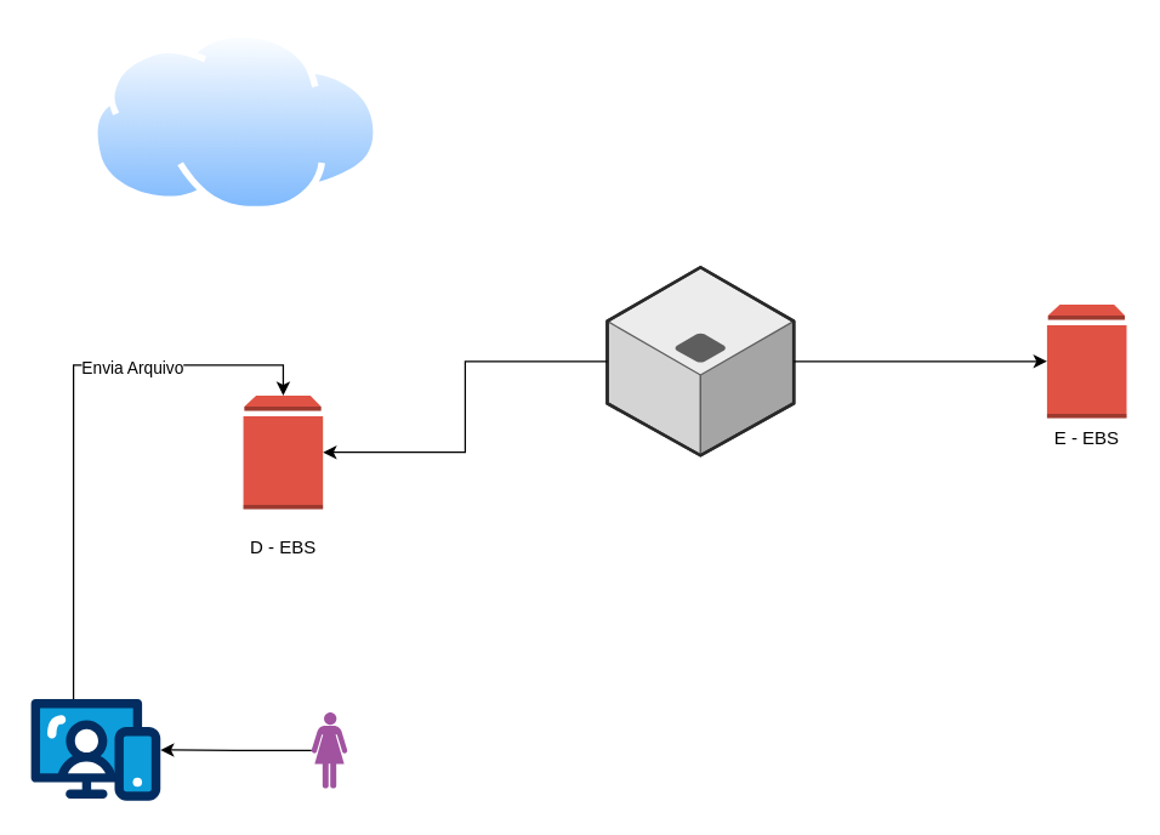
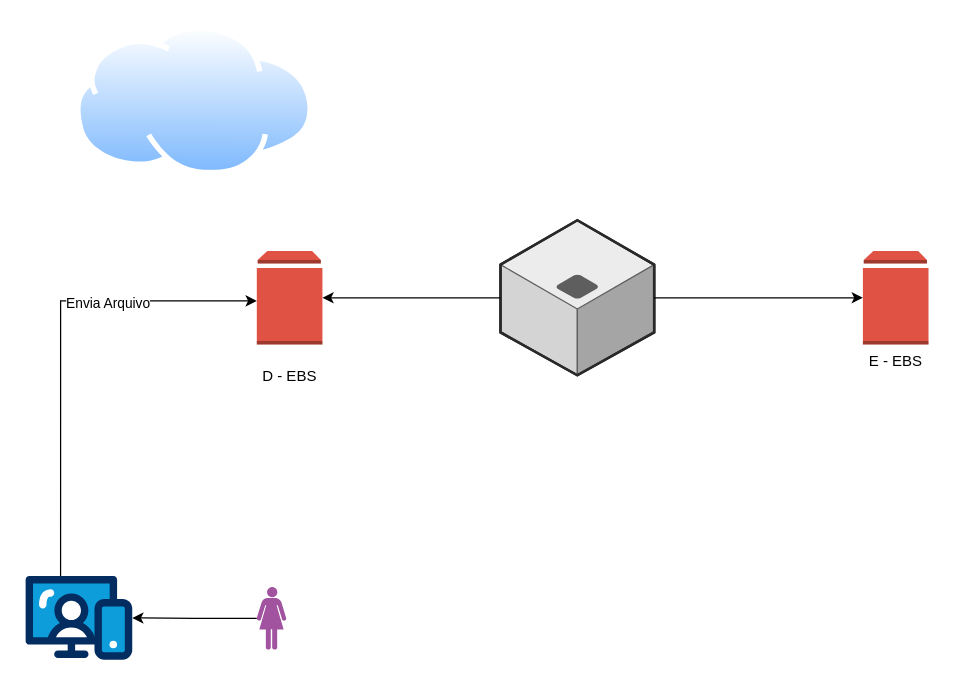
- <mxCell id="3" value="&lt;p&gt;D - EBS&lt;/p&gt;" style="outlineConnect=0;dashed=0;verticalLabelPosition=bottom;verticalAlign=top;align=center;html=1;shape=mxgraph.aws3.volume;fillColor=#E05243;gradientColor=none;" parent="1" vertex="1"><mxGeometry x="160" y="260" width="52.5" height="75" as="geometry" /></mxCell>
+ <mxCell id="3" value="&lt;p&gt;D - EBS&lt;/p&gt;" style="outlineConnect=0;dashed=0;verticalLabelPosition=bottom;verticalAlign=top;align=center;html=1;shape=mxgraph.aws3.volume;fillColor=#E05243;gradientColor=none;" parent="1" vertex="1"><mxGeometry x="205" y="200" width="52.5" height="75" as="geometry" /></mxCell>
